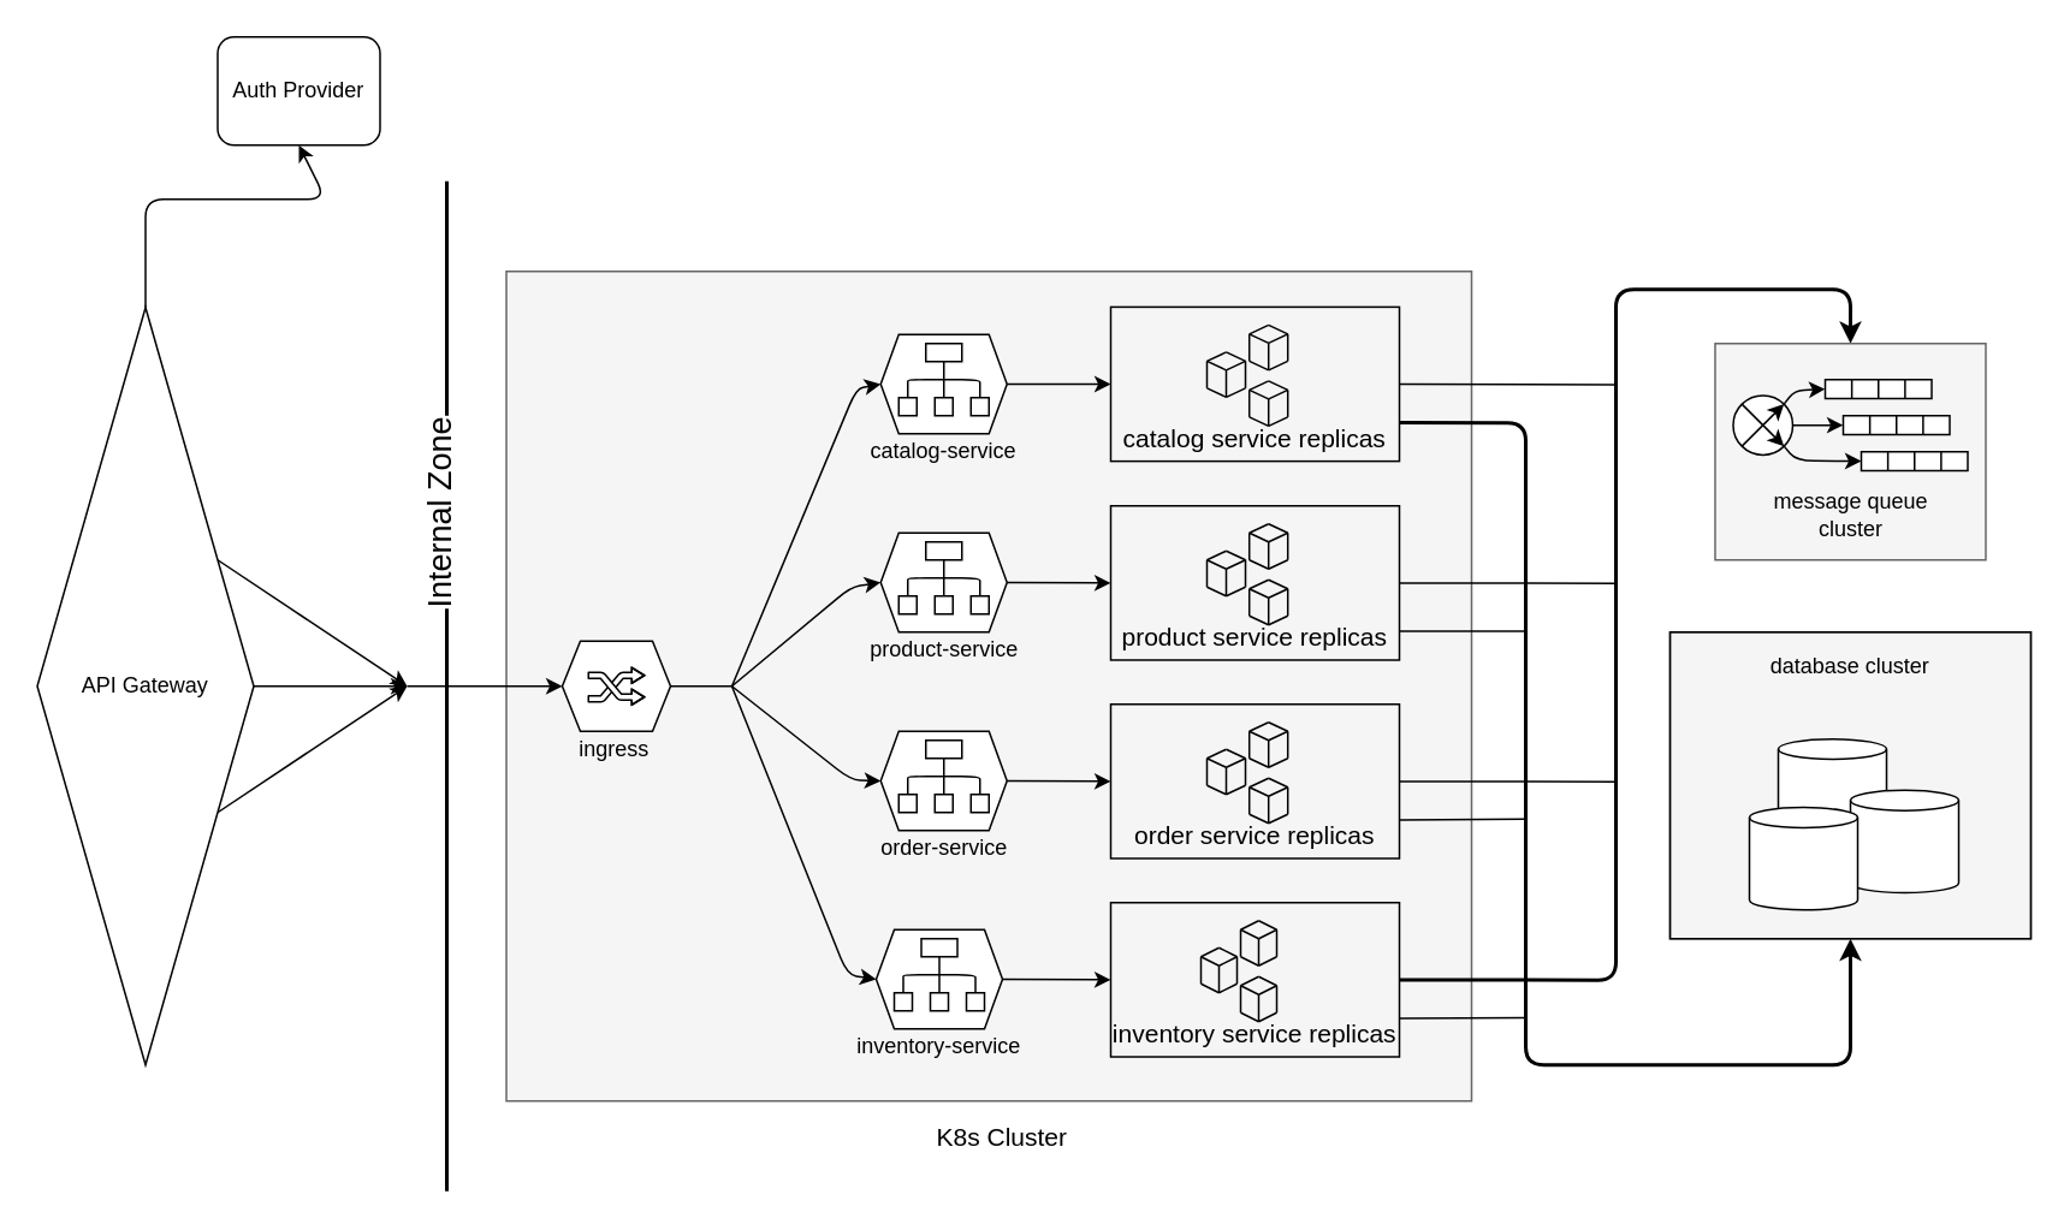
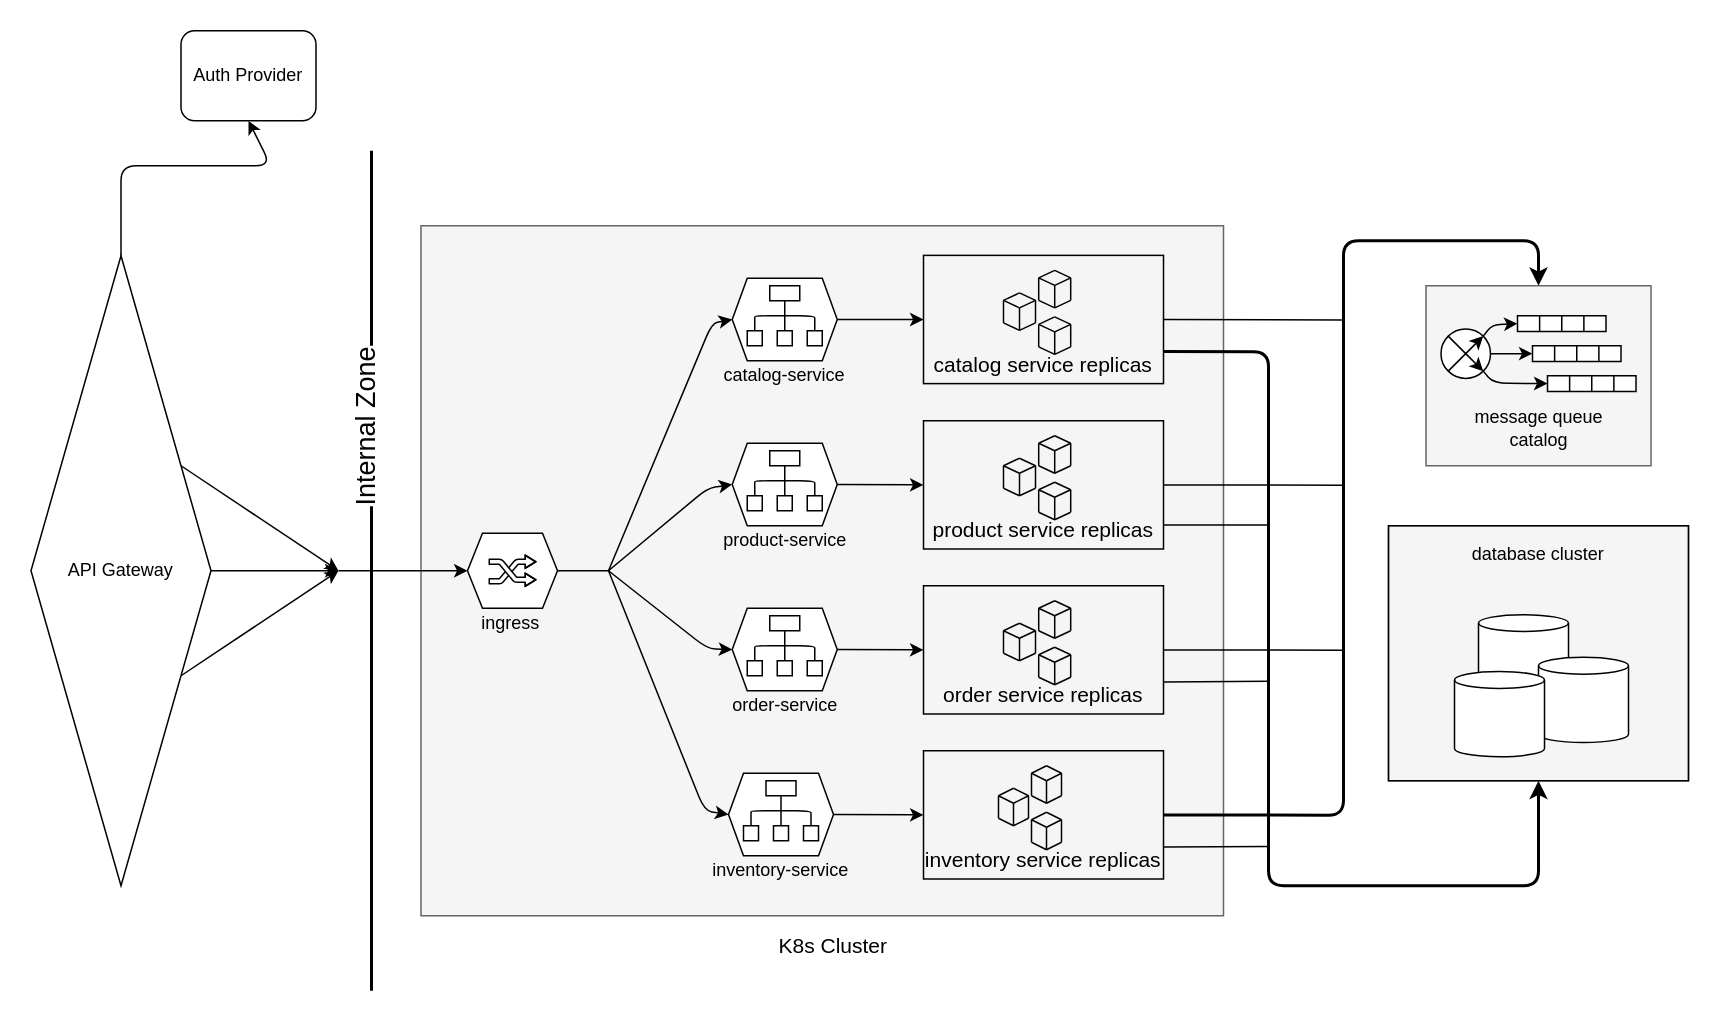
- <mxCell id="217" value="message queue cluster" style="text;html=1;strokeColor=none;fillColor=none;align=center;verticalAlign=middle;whiteSpace=wrap;rounded=0;" parent="195" vertex="1"><mxGeometry x="22.5" y="80" width="105" height="30" as="geometry" /></mxCell>
+ <mxCell id="217" value="message queue catalog" style="text;html=1;strokeColor=none;fillColor=none;align=center;verticalAlign=middle;whiteSpace=wrap;rounded=0;" parent="195" vertex="1"><mxGeometry x="22.5" y="80" width="105" height="30" as="geometry" /></mxCell>
